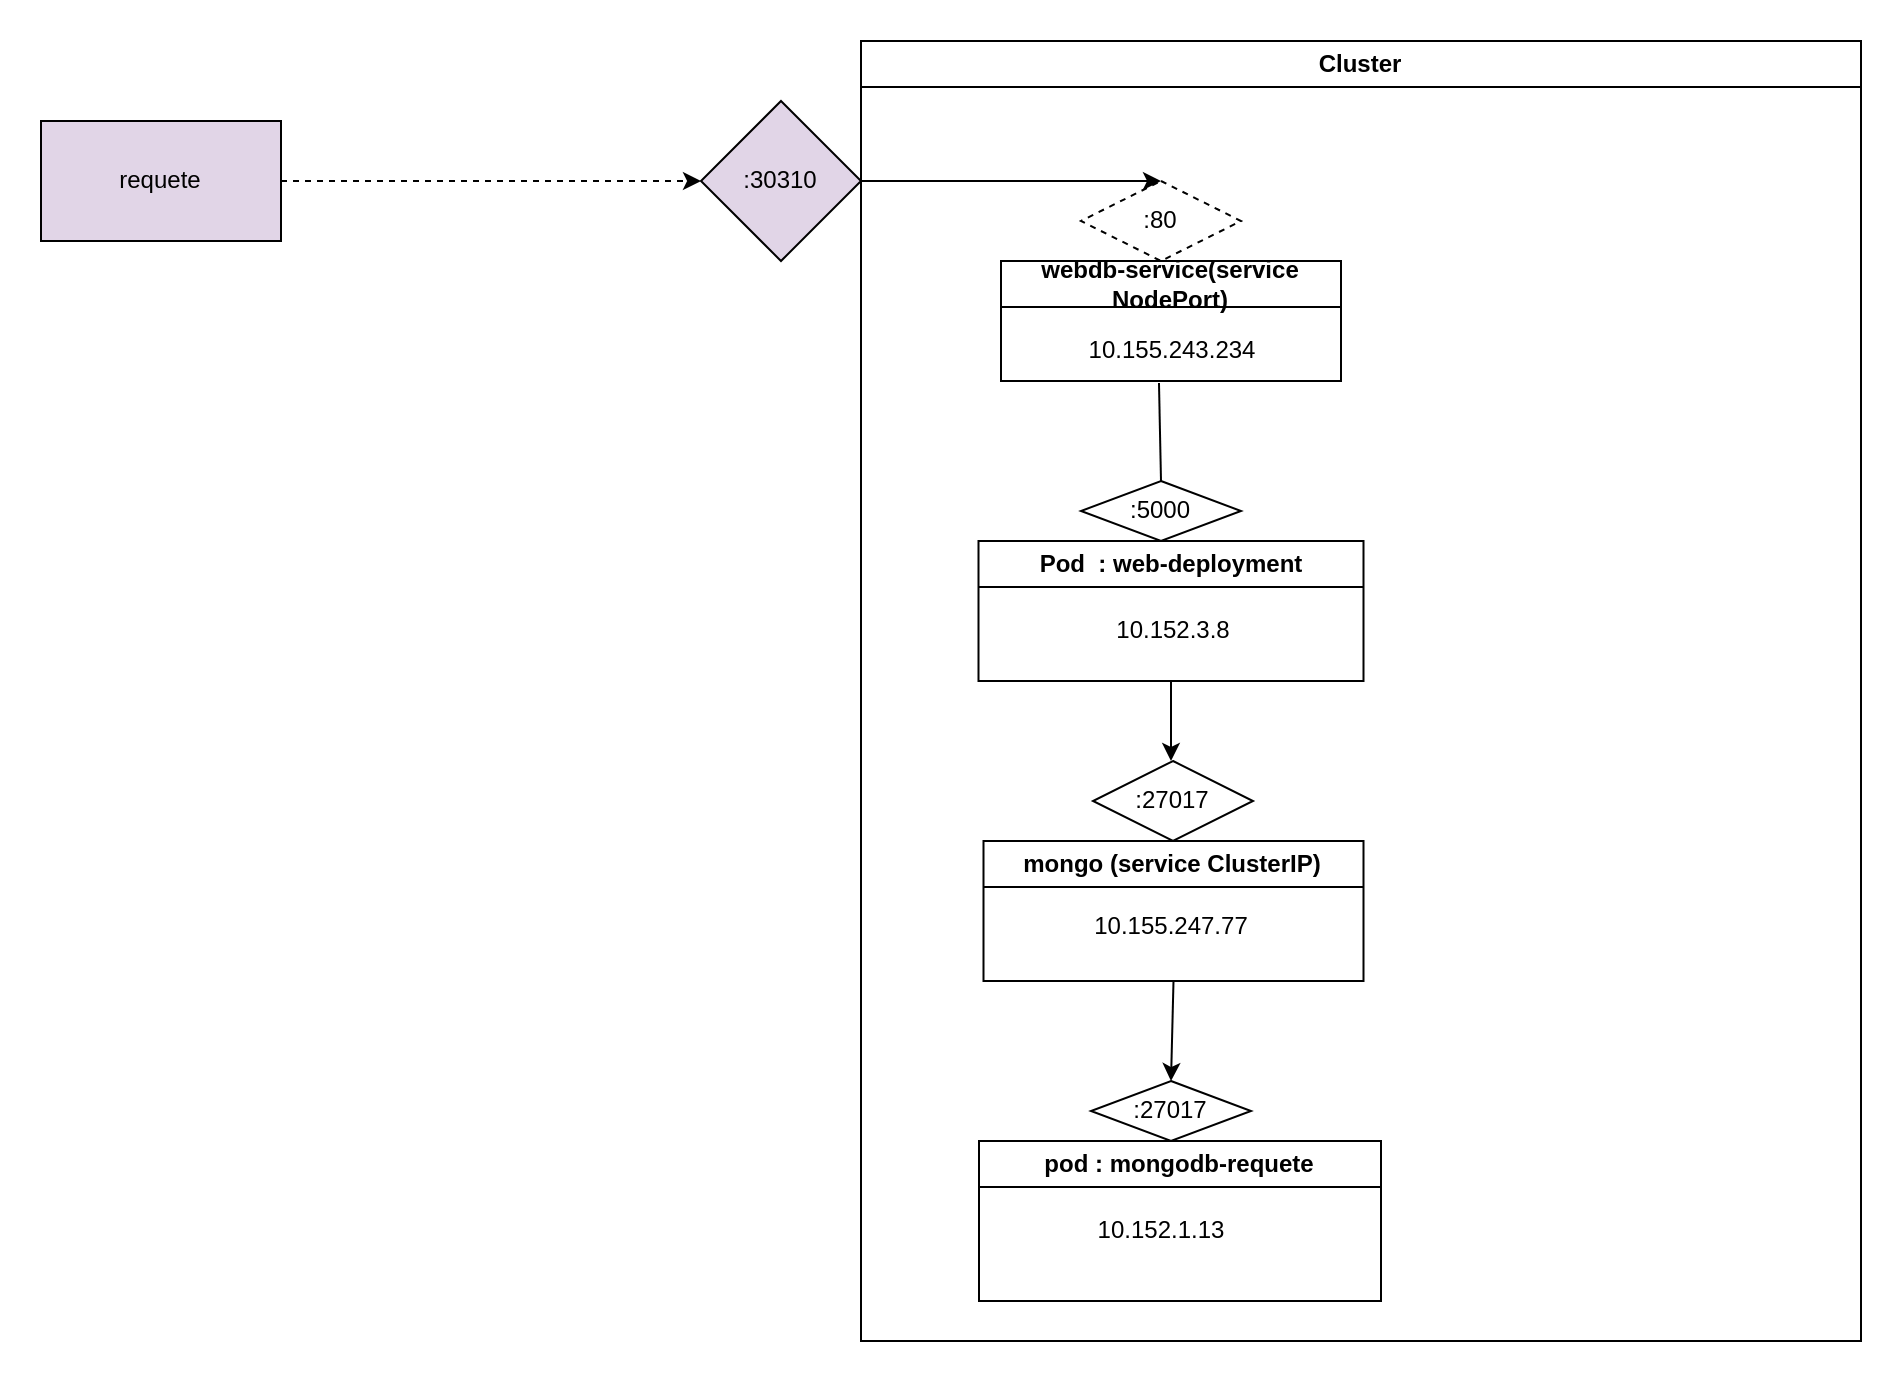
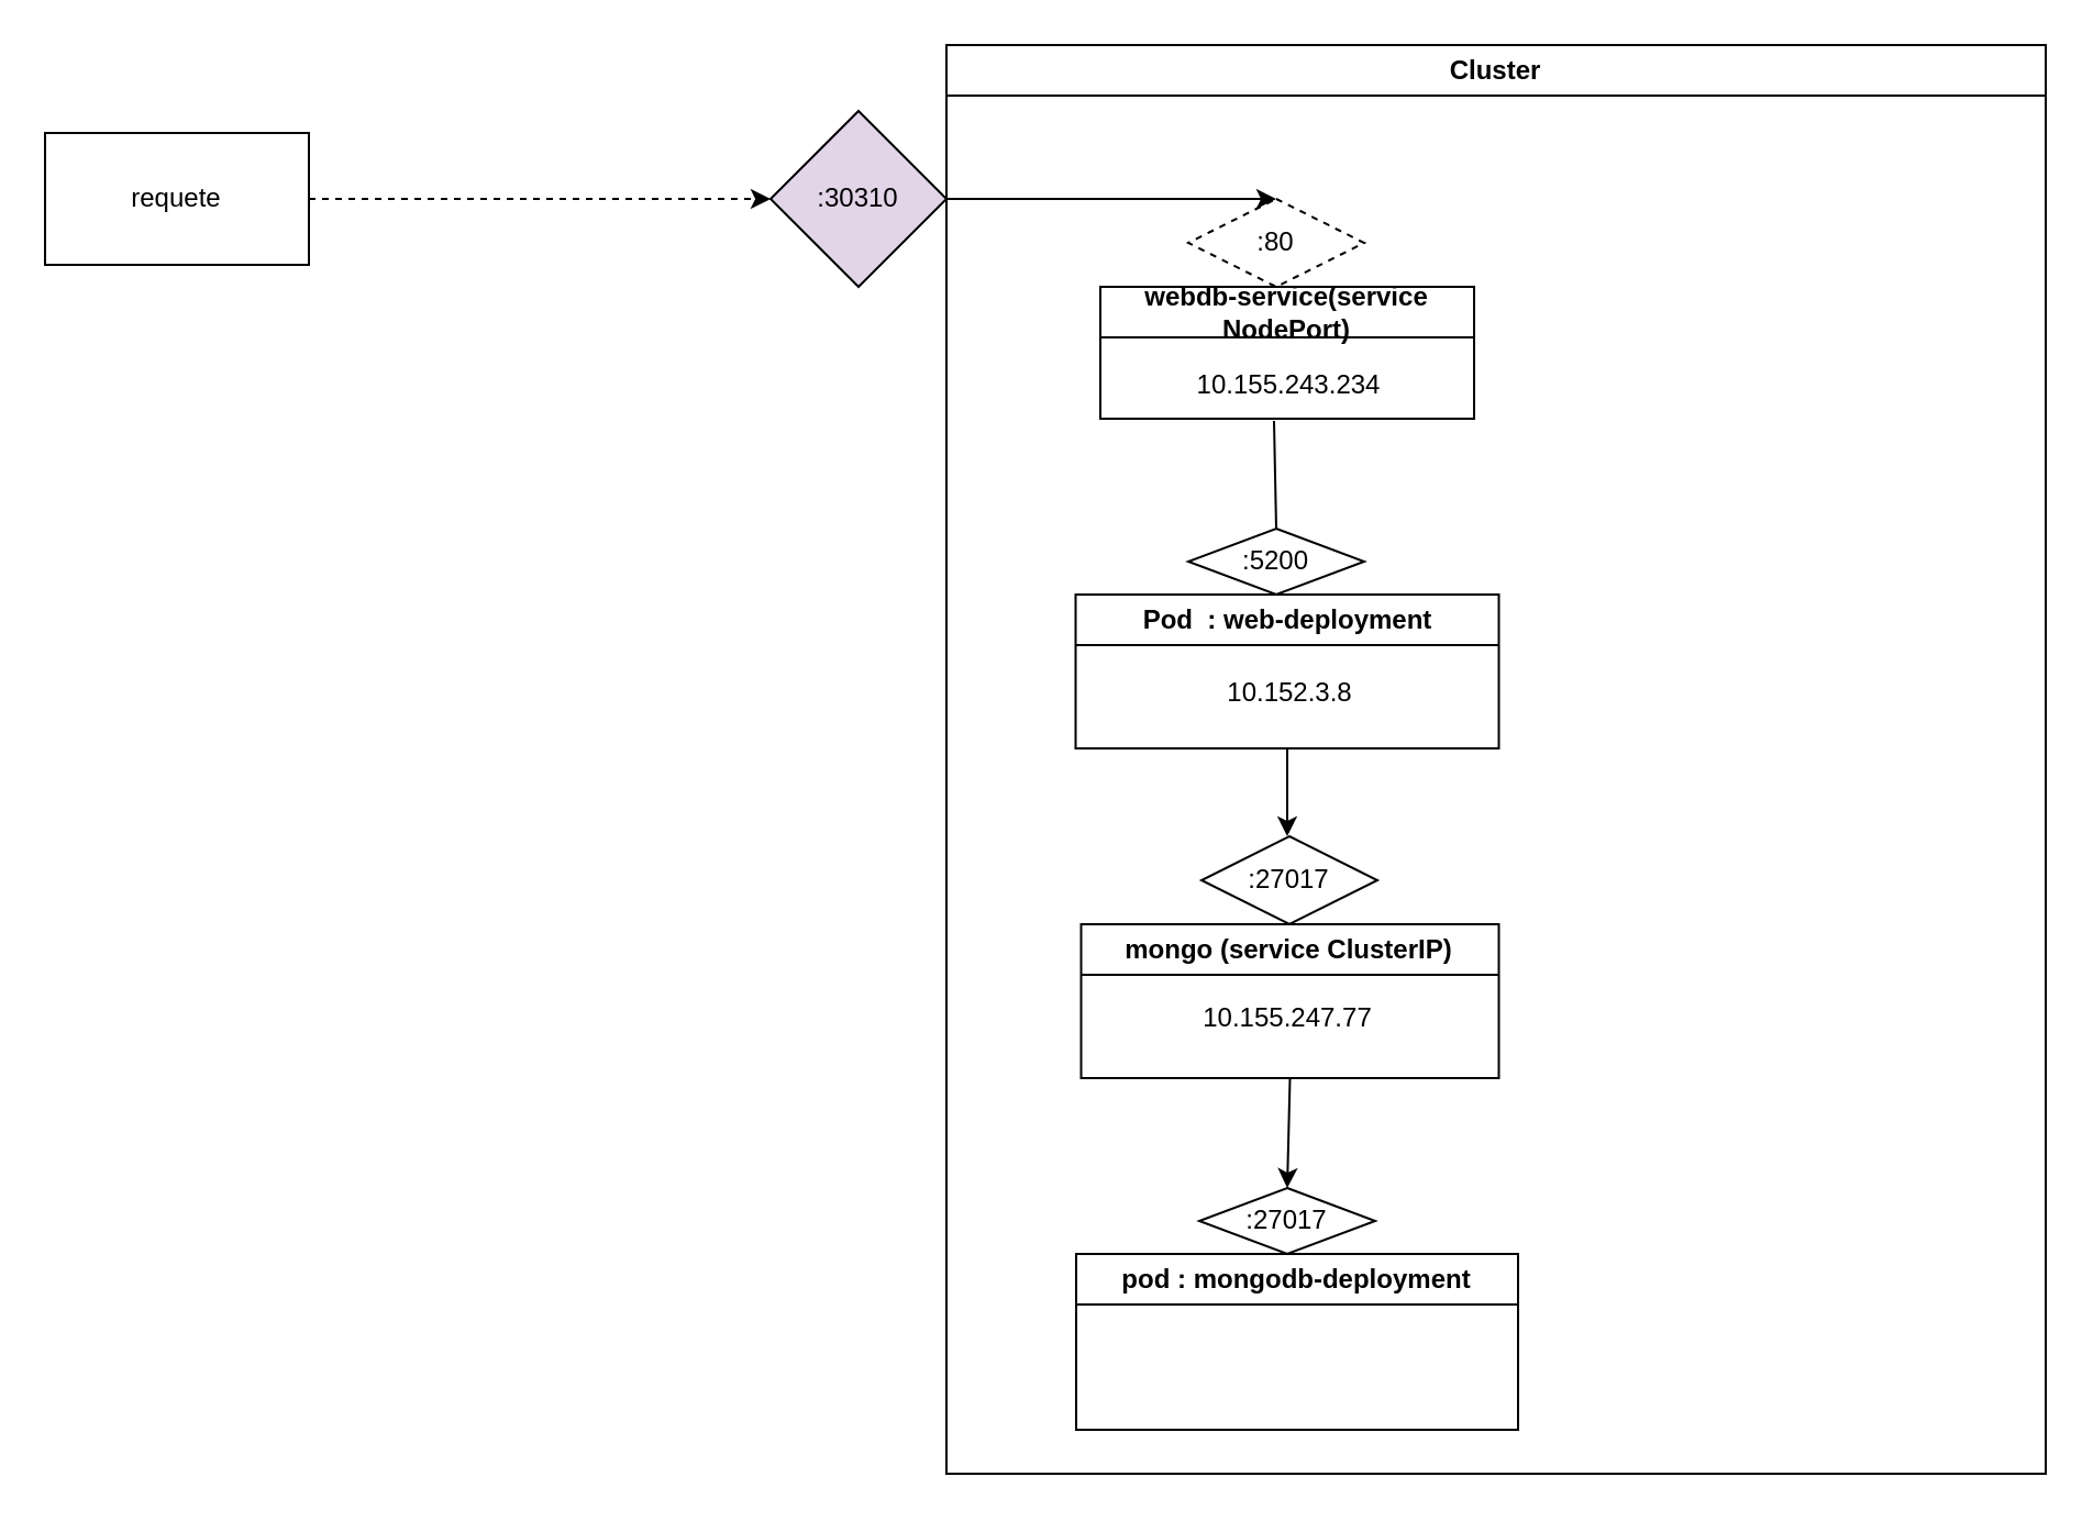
- <mxCell id="19" value="requete" style="rounded=0;whiteSpace=wrap;html=1;fillColor=#e1d5e7;" parent="1" vertex="1"><mxGeometry x="20" y="60" width="120" height="60" as="geometry" /></mxCell>
+ <mxCell id="19" value="requete" style="rounded=0;whiteSpace=wrap;html=1;" parent="1" vertex="1"><mxGeometry x="20" y="60" width="120" height="60" as="geometry" /></mxCell>
- <mxCell id="12" value=":5000" style="rhombus;whiteSpace=wrap;html=1;" vertex="1" parent="2"><mxGeometry x="110" y="220" width="80" height="30" as="geometry" /></mxCell>
+ <mxCell id="12" value=":5200" style="rhombus;whiteSpace=wrap;html=1;" vertex="1" parent="2"><mxGeometry x="110" y="220" width="80" height="30" as="geometry" /></mxCell>
- <mxCell id="14" value="pod : mongodb-requete" style="swimlane;whiteSpace=wrap;html=1;" vertex="1" parent="2"><mxGeometry x="59" y="550" width="201" height="80" as="geometry" /></mxCell>
+ <mxCell id="14" value="pod : mongodb-deployment" style="swimlane;whiteSpace=wrap;html=1;" vertex="1" parent="2"><mxGeometry x="59" y="550" width="201" height="80" as="geometry" /></mxCell>
- <mxCell id="15" value="10.152.1.13" style="text;html=1;align=center;verticalAlign=middle;resizable=0;points=[];autosize=1;strokeColor=none;fillColor=none;" vertex="1" parent="14"><mxGeometry x="46" y="30" width="90" height="30" as="geometry" /></mxCell>
